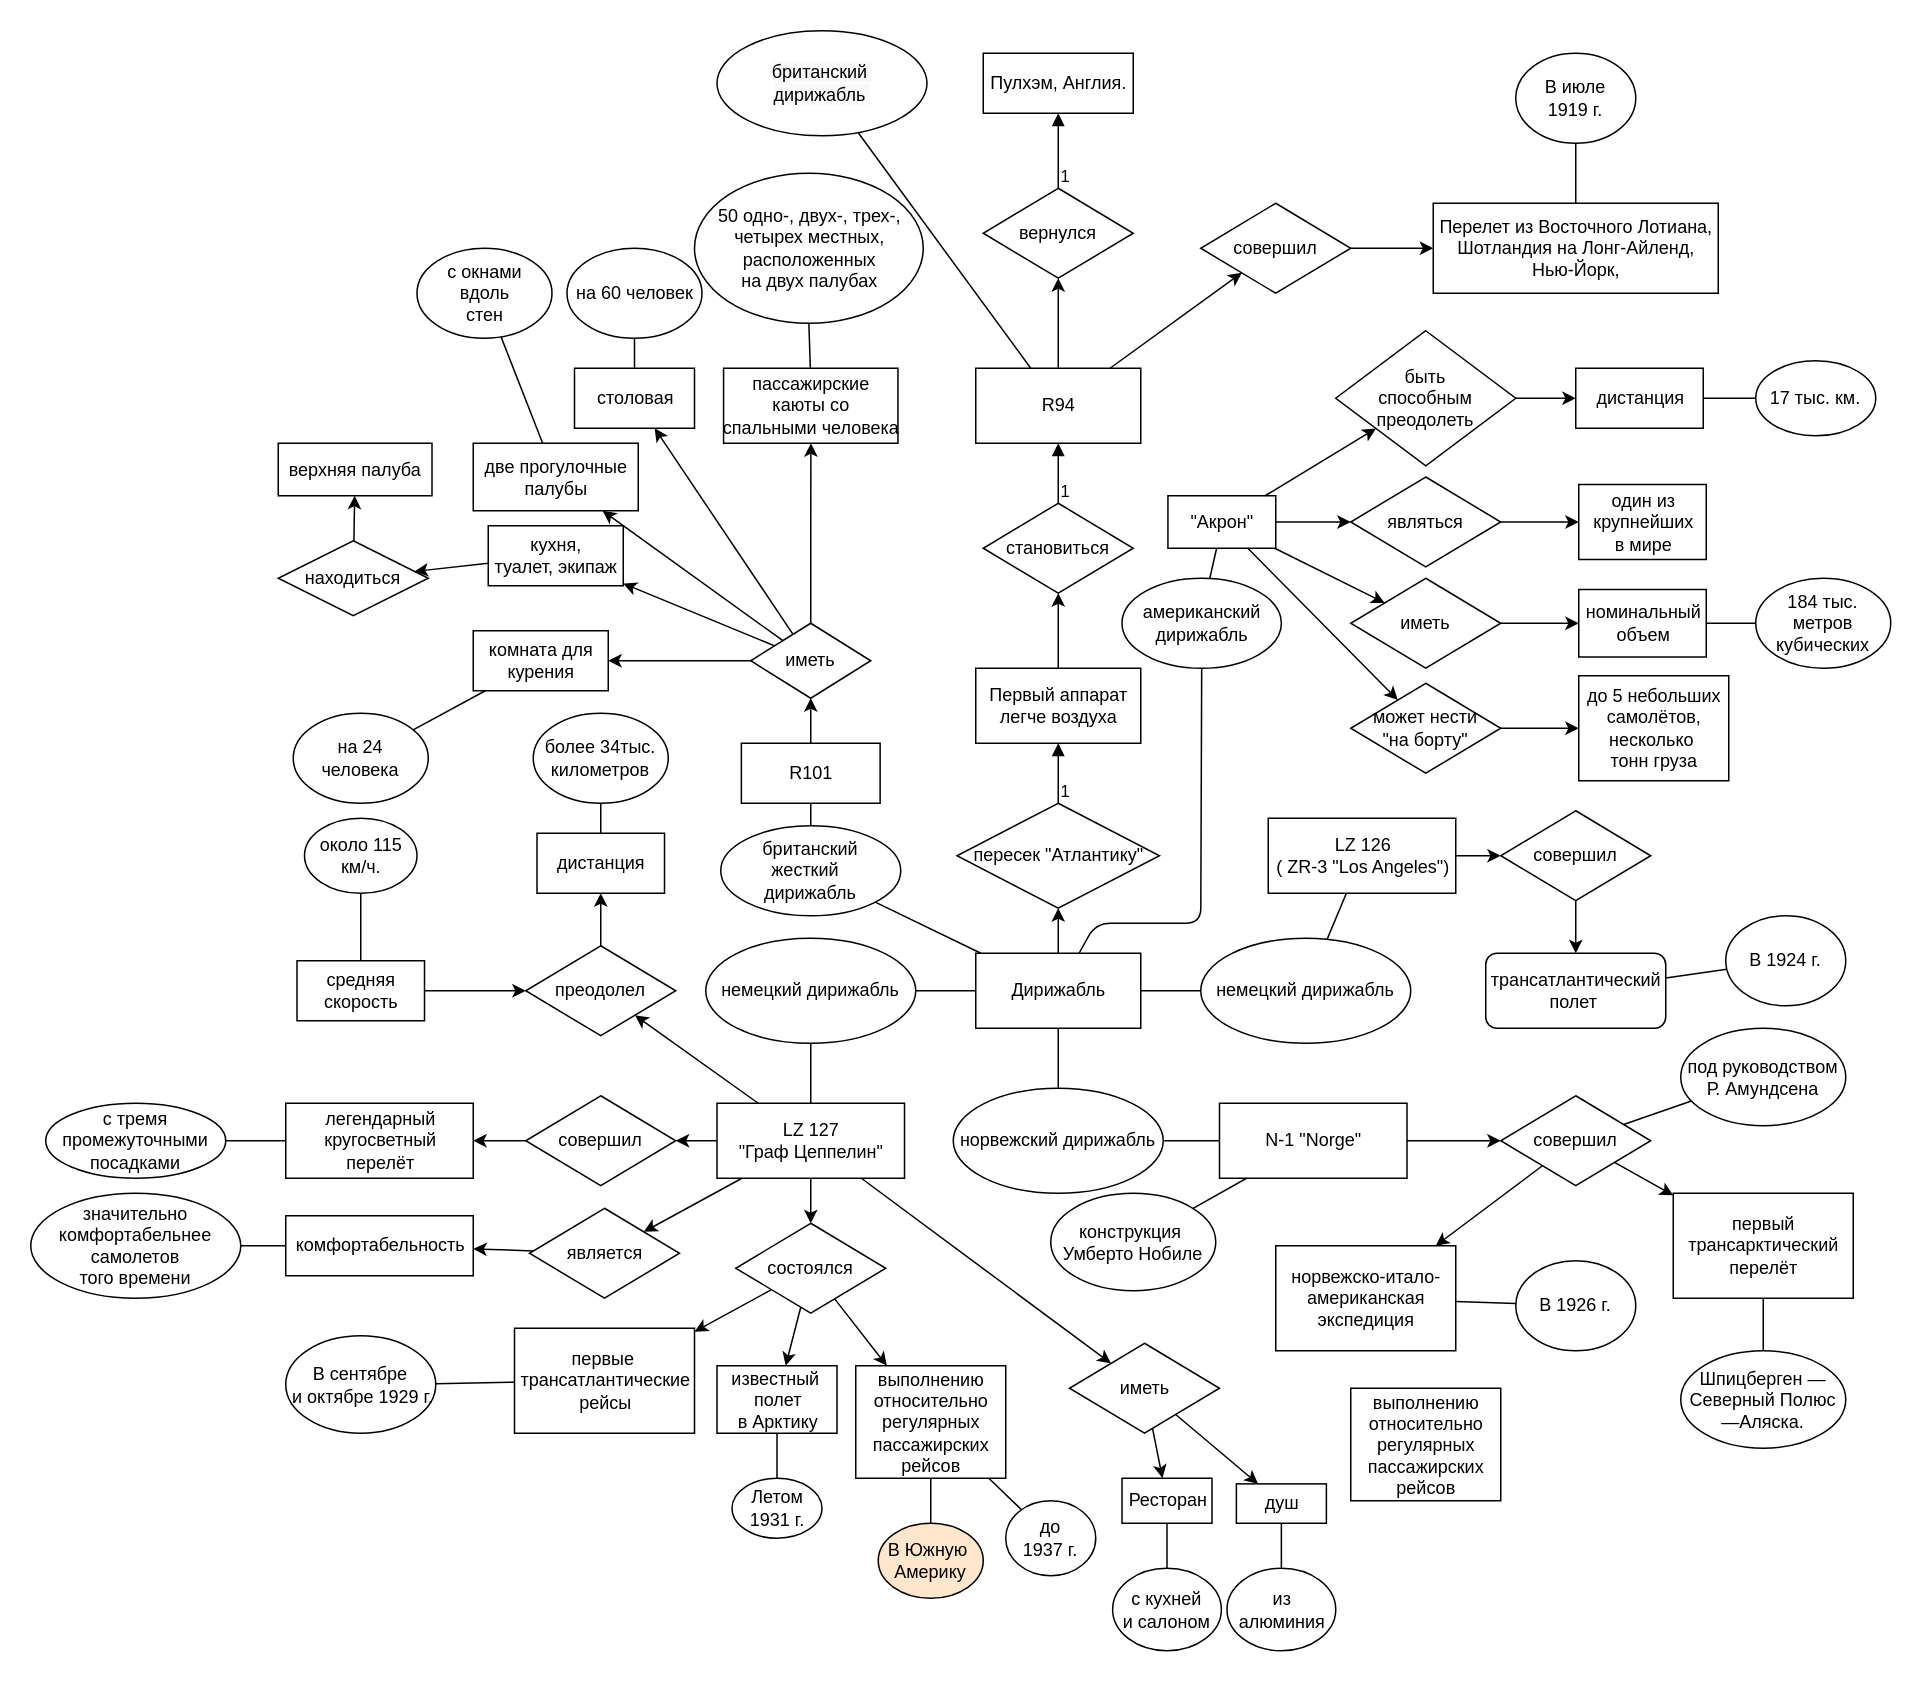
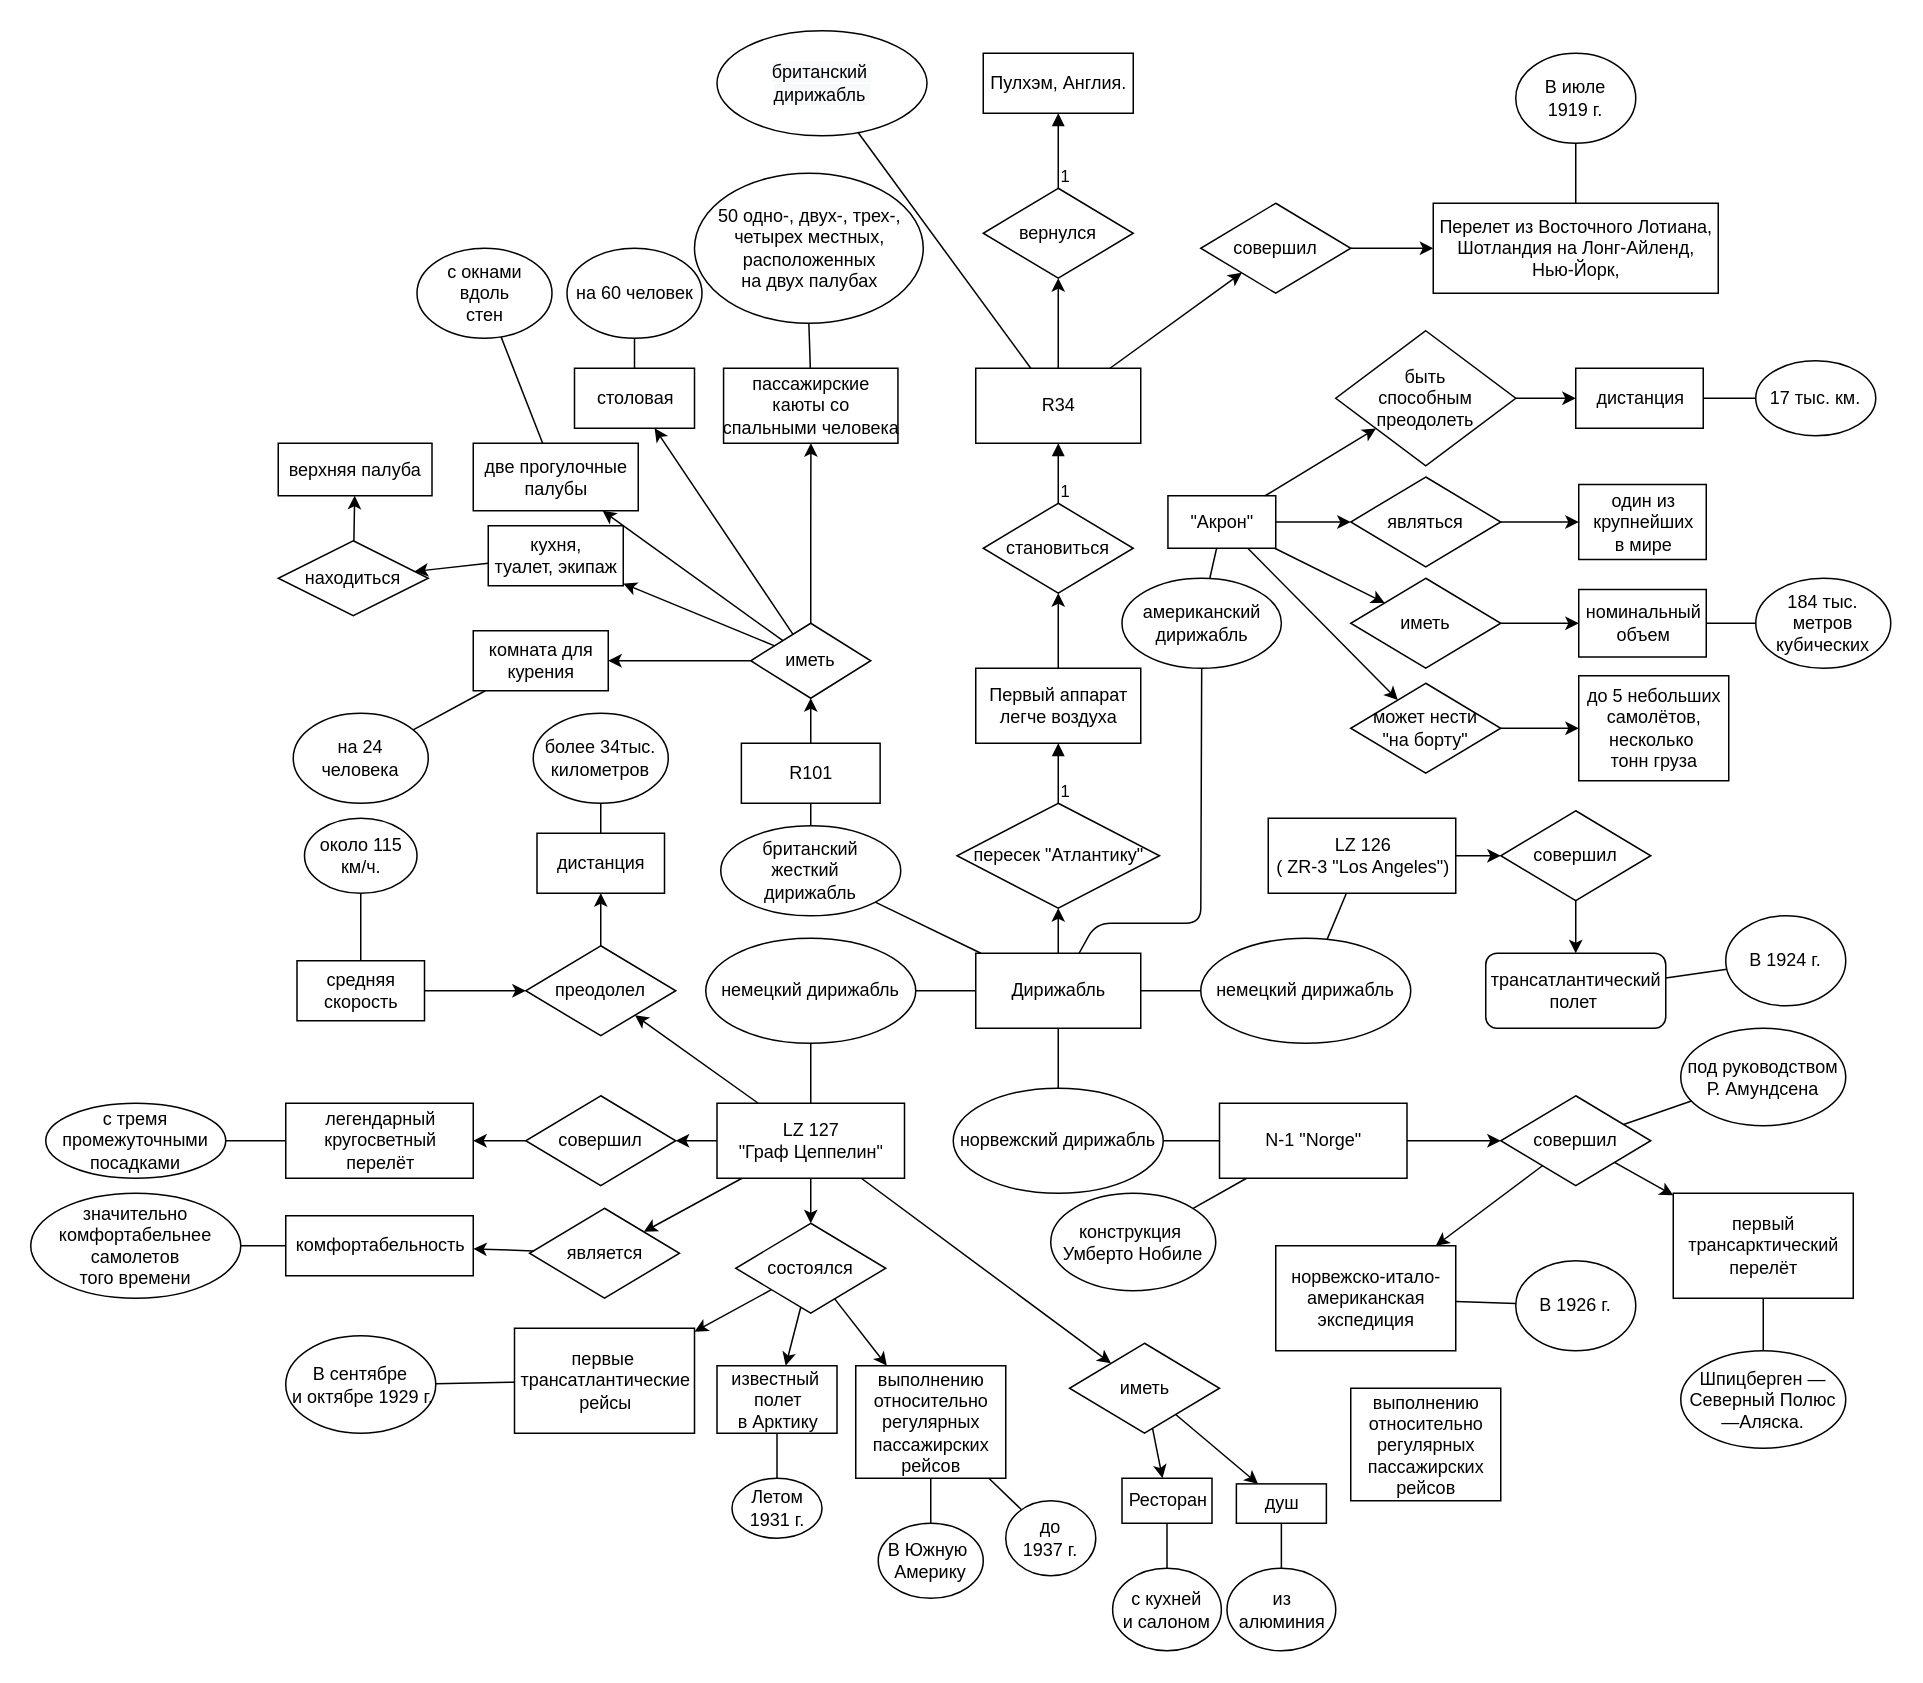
- <mxCell id="3" value="R94" style="html=1;" parent="1" vertex="1"><mxGeometry x="650" y="245" width="110" height="50" as="geometry" /></mxCell>
+ <mxCell id="3" value="R34" style="html=1;" parent="1" vertex="1"><mxGeometry x="650" y="245" width="110" height="50" as="geometry" /></mxCell>
- <mxCell id="85" value="&lt;font face=&quot;helvetica&quot;&gt;В Южную&amp;nbsp;&lt;br&gt;Америку&lt;br&gt;&lt;/font&gt;" style="ellipse;whiteSpace=wrap;html=1;fillColor=#ffe6cc;" vertex="1" parent="1"><mxGeometry x="585" y="1015" width="70" height="50" as="geometry" /></mxCell>
+ <mxCell id="85" value="&lt;font face=&quot;helvetica&quot;&gt;В Южную&amp;nbsp;&lt;br&gt;Америку&lt;br&gt;&lt;/font&gt;" style="ellipse;whiteSpace=wrap;html=1;" vertex="1" parent="1"><mxGeometry x="585" y="1015" width="70" height="50" as="geometry" /></mxCell>
